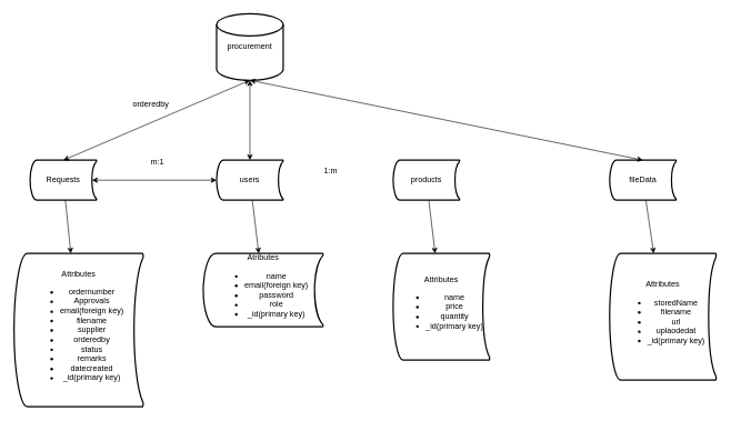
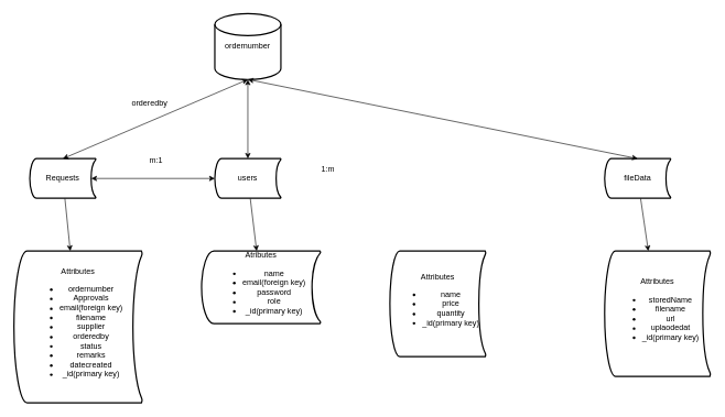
- <mxCell id="2" value="procurement" style="strokeWidth=2;html=1;shape=mxgraph.flowchart.database;whiteSpace=wrap;" parent="1" vertex="1"><mxGeometry x="324" y="20" width="100" height="100" as="geometry" /></mxCell>
+ <mxCell id="2" value="ordernumber" style="strokeWidth=2;html=1;shape=mxgraph.flowchart.database;whiteSpace=wrap;" parent="1" vertex="1"><mxGeometry x="324" y="20" width="100" height="100" as="geometry" /></mxCell>
- <mxCell id="10" value="products" style="strokeWidth=2;html=1;shape=mxgraph.flowchart.stored_data;whiteSpace=wrap;" parent="1" vertex="1"><mxGeometry x="589" y="240" width="100" height="60" as="geometry" /></mxCell>
- <mxCell id="9" value="" style="edgeStyle=none;html=1;" parent="1" source="10" target="20" edge="1"><mxGeometry relative="1" as="geometry" /></mxCell>
